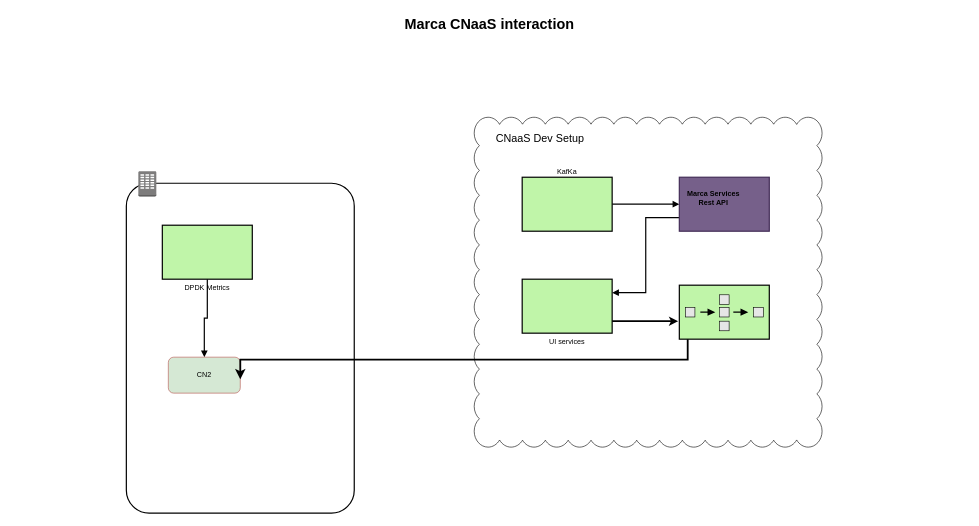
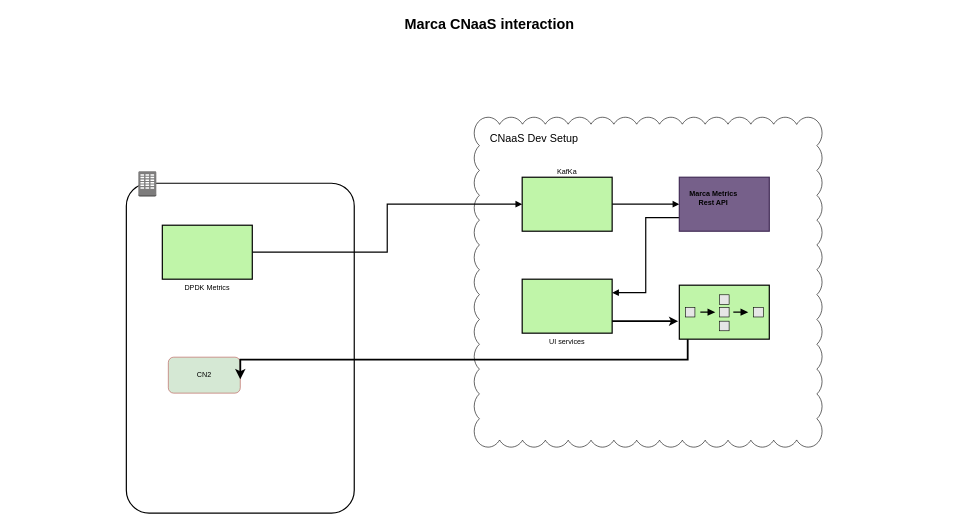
- <mxCell id="18" value="&lt;font style=&quot;font-size: 18px;&quot;&gt;CNaaS Dev Setup&lt;/font&gt;" style="text;html=1;strokeColor=none;fillColor=none;align=center;verticalAlign=middle;whiteSpace=wrap;rounded=0;" vertex="1" parent="1"><mxGeometry x="800" y="215" width="200" height="30" as="geometry" /></mxCell>
+ <mxCell id="18" value="&lt;font style=&quot;font-size: 18px;&quot;&gt;CNaaS Dev Setup&lt;/font&gt;" style="text;html=1;strokeColor=none;fillColor=none;align=center;verticalAlign=middle;whiteSpace=wrap;rounded=0;" vertex="1" parent="1"><mxGeometry x="790" y="215" width="200" height="30" as="geometry" /></mxCell>
- <mxCell id="12" value="&lt;b&gt;Marca Services&lt;br&gt;Rest API&lt;/b&gt;" style="text;html=1;strokeColor=none;fillColor=none;align=center;verticalAlign=middle;whiteSpace=wrap;rounded=0;" parent="1" vertex="1"><mxGeometry x="1138" y="305" width="102" height="50" as="geometry" /></mxCell>
+ <mxCell id="12" value="&lt;b&gt;Marca Metrics&lt;br&gt;Rest API&lt;/b&gt;" style="text;html=1;strokeColor=none;fillColor=none;align=center;verticalAlign=middle;whiteSpace=wrap;rounded=0;" parent="1" vertex="1"><mxGeometry x="1138" y="305" width="102" height="50" as="geometry" /></mxCell>
- <mxCell id="3" style="edgeStyle=orthogonalEdgeStyle;rounded=0;html=1;endArrow=block;endFill=1;jettySize=auto;orthogonalLoop=1;strokeWidth=2;startArrow=none;startFill=0;" parent="1" source="4" target="16" edge="1"><mxGeometry relative="1" as="geometry"><mxPoint x="322" y="560" as="targetPoint" /></mxGeometry></mxCell>
+ <mxCell id="3" style="edgeStyle=orthogonalEdgeStyle;rounded=0;html=1;endArrow=block;endFill=1;jettySize=auto;orthogonalLoop=1;strokeWidth=2;startArrow=none;startFill=0;entryX=0;entryY=0.5;entryDx=0;entryDy=0;" parent="1" source="4" target="6" edge="1"><mxGeometry relative="1" as="geometry"><mxPoint x="322" y="560" as="targetPoint" /></mxGeometry></mxCell>
